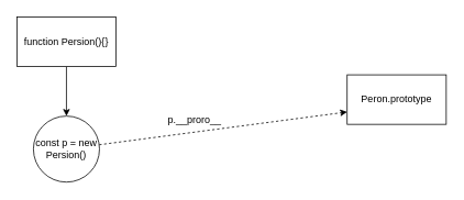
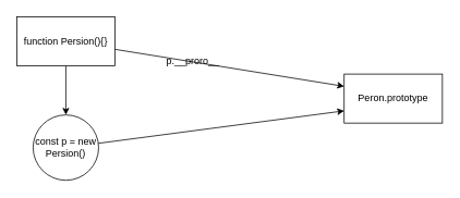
+ <mxCell id="3" style="edgeStyle=none;html=1;entryX=0;entryY=0.25;entryDx=0;entryDy=0;" edge="1" parent="1" source="4" target="8"><mxGeometry relative="1" as="geometry" /></mxCell>
- <mxCell id="7" value="p.__proro__" style="text;html=1;align=center;verticalAlign=middle;resizable=0;points=[];autosize=1;strokeColor=none;fillColor=none;" parent="1" vertex="1"><mxGeometry x="190" y="130" width="90" height="30" as="geometry" /></mxCell>
+ <mxCell id="7" value="p.__proro__" style="text;html=1;align=center;verticalAlign=middle;resizable=0;points=[];autosize=1;strokeColor=none;fillColor=none;" parent="1" vertex="1"><mxGeometry x="190" y="60" width="90" height="30" as="geometry" /></mxCell>
- <mxCell id="5" style="edgeStyle=none;html=1;entryX=0;entryY=0.75;entryDx=0;entryDy=0;dashed=1;" edge="1" parent="1" source="6" target="8"><mxGeometry relative="1" as="geometry" /></mxCell>
+ <mxCell id="5" style="edgeStyle=none;html=1;entryX=0;entryY=0.75;entryDx=0;entryDy=0;" edge="1" parent="1" source="6" target="8"><mxGeometry relative="1" as="geometry" /></mxCell>
